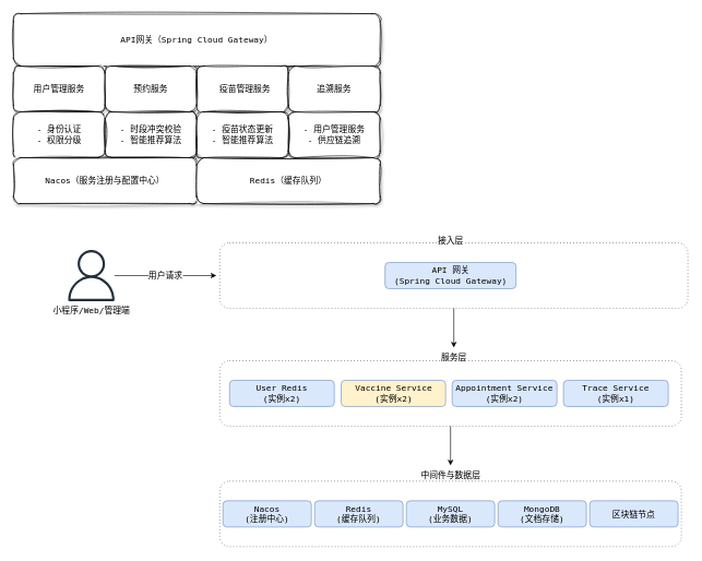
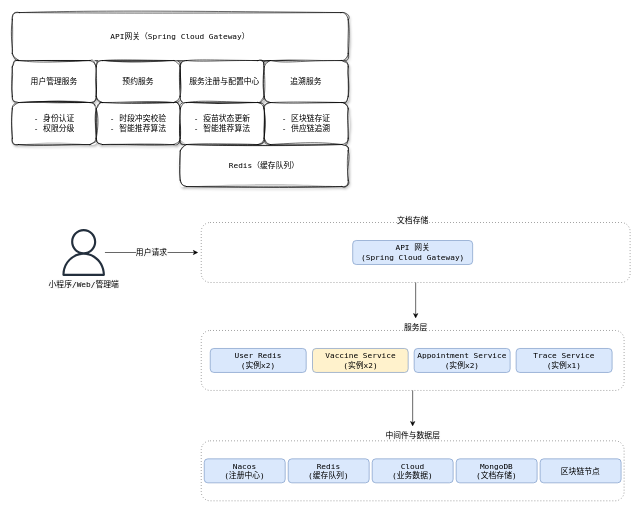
- <mxCell id="5" value="&lt;span style=&quot;font-family: &amp;quot;Cascadia Code&amp;quot;, &amp;quot;Fira Code&amp;quot;, Consolas, monospace; font-size: 13px; text-align: start; white-space: pre;&quot;&gt; 疫苗管理服务&lt;/span&gt;" style="rounded=1;whiteSpace=wrap;html=1;labelBackgroundColor=none;fontColor=default;textShadow=0;glass=0;shadow=1;sketch=1;curveFitting=1;jiggle=2;" parent="1" vertex="1"><mxGeometry x="300" y="100" width="140" height="70" as="geometry" /></mxCell>
+ <mxCell id="5" value="&lt;span style=&quot;font-family: &amp;quot;Cascadia Code&amp;quot;, &amp;quot;Fira Code&amp;quot;, Consolas, monospace; font-size: 13px; text-align: start; white-space: pre;&quot;&gt; 服务注册与配置中心&lt;/span&gt;" style="rounded=1;whiteSpace=wrap;html=1;labelBackgroundColor=none;fontColor=default;textShadow=0;glass=0;shadow=1;sketch=1;curveFitting=1;jiggle=2;" parent="1" vertex="1"><mxGeometry x="300" y="100" width="140" height="70" as="geometry" /></mxCell>
- <mxCell id="10" value="&lt;span style=&quot;font-family: &amp;quot;Cascadia Code&amp;quot;, &amp;quot;Fira Code&amp;quot;, Consolas, monospace; font-size: 13px; text-align: start; white-space: pre;&quot;&gt;- 用户管理服务&lt;br&gt;- 供应链追溯&lt;br&gt;&lt;/span&gt;" style="rounded=1;whiteSpace=wrap;html=1;labelBackgroundColor=none;fontColor=default;textShadow=0;glass=0;shadow=1;sketch=1;curveFitting=1;jiggle=2;" parent="1" vertex="1"><mxGeometry x="440" y="170" width="140" height="70" as="geometry" /></mxCell>
+ <mxCell id="10" value="&lt;span style=&quot;font-family: &amp;quot;Cascadia Code&amp;quot;, &amp;quot;Fira Code&amp;quot;, Consolas, monospace; font-size: 13px; text-align: start; white-space: pre;&quot;&gt;- 区块链存证&lt;br&gt;- 供应链追溯&lt;br&gt;&lt;/span&gt;" style="rounded=1;whiteSpace=wrap;html=1;labelBackgroundColor=none;fontColor=default;textShadow=0;glass=0;shadow=1;sketch=1;curveFitting=1;jiggle=2;" parent="1" vertex="1"><mxGeometry x="440" y="170" width="140" height="70" as="geometry" /></mxCell>
- <mxCell id="11" value="&lt;span style=&quot;font-family: &amp;quot;Cascadia Code&amp;quot;, &amp;quot;Fira Code&amp;quot;, Consolas, monospace; font-size: 13px; text-align: start; white-space: pre;&quot;&gt;Nacos（服务注册与配置中心）&lt;/span&gt;" style="rounded=1;whiteSpace=wrap;html=1;labelBackgroundColor=none;fontColor=default;textShadow=0;glass=0;shadow=1;sketch=1;curveFitting=1;jiggle=2;" parent="1" vertex="1"><mxGeometry x="20" y="240" width="280" height="70" as="geometry" /></mxCell>
- <mxCell id="31" value="&lt;span style=&quot;font-family: &amp;quot;Cascadia Code&amp;quot;, &amp;quot;Fira Code&amp;quot;, Consolas, monospace; font-size: 13px; text-align: start; white-space: pre; background-color: rgb(250, 250, 250);&quot;&gt;接入层&lt;/span&gt;" style="text;html=1;align=center;verticalAlign=middle;whiteSpace=wrap;rounded=0;" vertex="1" parent="1"><mxGeometry x="657.5" y="351" width="60" height="30" as="geometry" /></mxCell>
+ <mxCell id="31" value="&lt;span style=&quot;font-family: &amp;quot;Cascadia Code&amp;quot;, &amp;quot;Fira Code&amp;quot;, Consolas, monospace; font-size: 13px; text-align: start; white-space: pre; background-color: rgb(250, 250, 250);&quot;&gt;文档存储&lt;/span&gt;" style="text;html=1;align=center;verticalAlign=middle;whiteSpace=wrap;rounded=0;" vertex="1" parent="1"><mxGeometry x="657.5" y="351" width="60" height="30" as="geometry" /></mxCell>
- <mxCell id="28" value="&lt;span style=&quot;font-family: &amp;quot;Cascadia Code&amp;quot;, &amp;quot;Fira Code&amp;quot;, Consolas, monospace; font-size: 13px; text-align: start; white-space: pre;&quot;&gt;MySQL&lt;br&gt;(业务数据)&lt;br&gt;&lt;/span&gt;" style="rounded=1;whiteSpace=wrap;html=1;fillColor=#dae8fc;strokeColor=#6c8ebf;fontColor=default;labelBackgroundColor=none;" vertex="1" parent="1"><mxGeometry x="620" y="764" width="135" height="40" as="geometry" /></mxCell>
+ <mxCell id="28" value="&lt;span style=&quot;font-family: &amp;quot;Cascadia Code&amp;quot;, &amp;quot;Fira Code&amp;quot;, Consolas, monospace; font-size: 13px; text-align: start; white-space: pre;&quot;&gt;Cloud&lt;br&gt;(业务数据)&lt;br&gt;&lt;/span&gt;" style="rounded=1;whiteSpace=wrap;html=1;fillColor=#dae8fc;strokeColor=#6c8ebf;fontColor=default;labelBackgroundColor=none;" vertex="1" parent="1"><mxGeometry x="620" y="764" width="135" height="40" as="geometry" /></mxCell>
